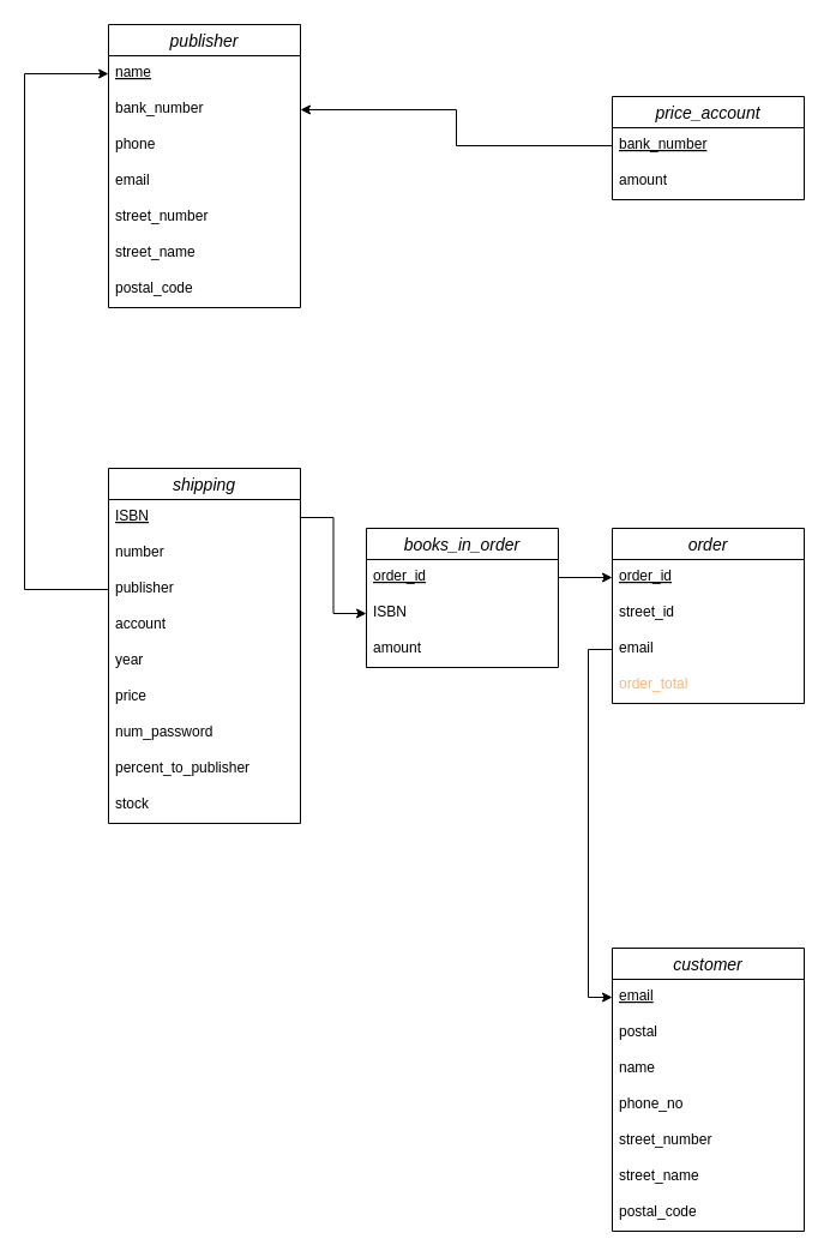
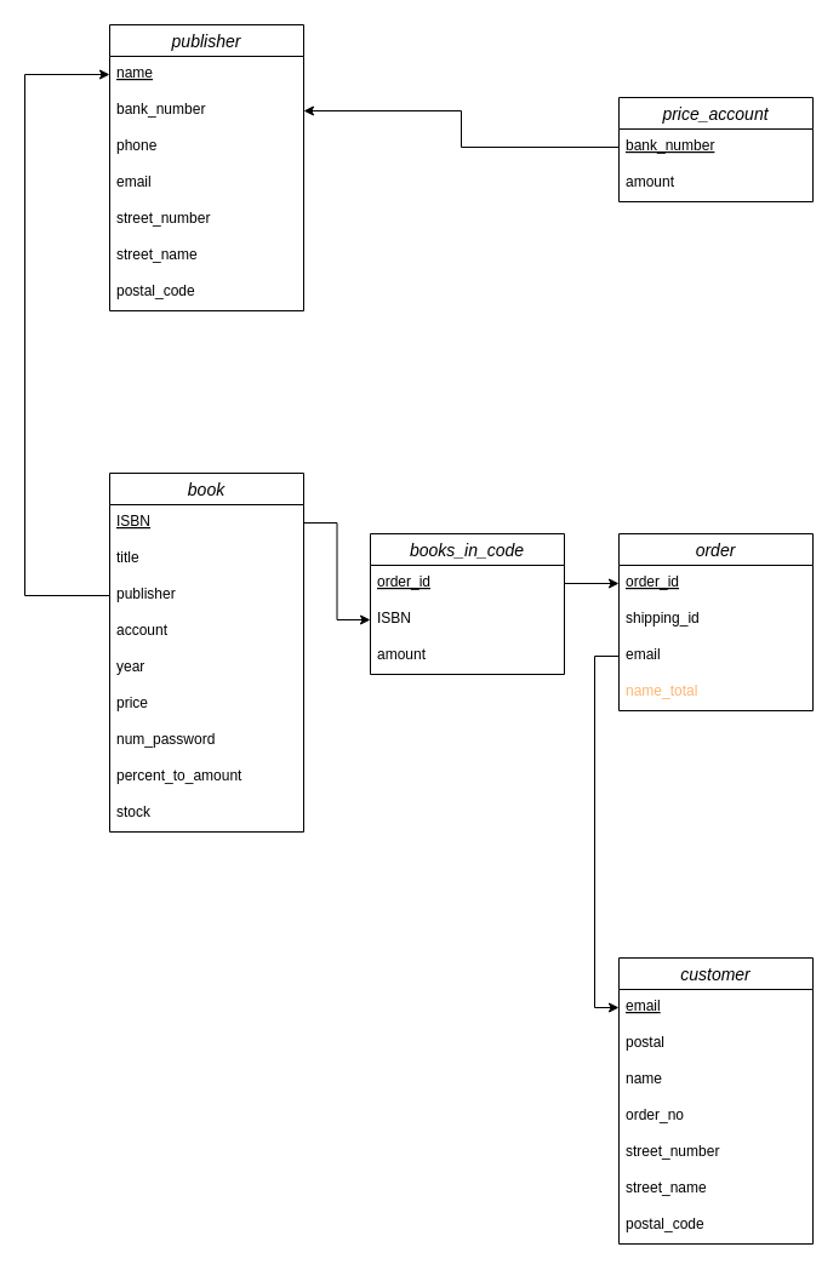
- <mxCell id="7" value="shipping" style="swimlane;fontStyle=2;childLayout=stackLayout;horizontal=1;startSize=26;horizontalStack=0;resizeParent=1;resizeParentMax=0;resizeLast=0;collapsible=1;marginBottom=0;align=center;fontSize=14;" vertex="1" parent="1"><mxGeometry x="90" y="390" width="160" height="296" as="geometry" /></mxCell>
+ <mxCell id="7" value="book" style="swimlane;fontStyle=2;childLayout=stackLayout;horizontal=1;startSize=26;horizontalStack=0;resizeParent=1;resizeParentMax=0;resizeLast=0;collapsible=1;marginBottom=0;align=center;fontSize=14;" vertex="1" parent="1"><mxGeometry x="90" y="390" width="160" height="296" as="geometry" /></mxCell>
- <mxCell id="36" value="books_in_order" style="swimlane;fontStyle=2;childLayout=stackLayout;horizontal=1;startSize=26;horizontalStack=0;resizeParent=1;resizeParentMax=0;resizeLast=0;collapsible=1;marginBottom=0;align=center;fontSize=14;" vertex="1" parent="1"><mxGeometry x="305" y="440" width="160" height="116" as="geometry" /></mxCell>
+ <mxCell id="36" value="books_in_code" style="swimlane;fontStyle=2;childLayout=stackLayout;horizontal=1;startSize=26;horizontalStack=0;resizeParent=1;resizeParentMax=0;resizeLast=0;collapsible=1;marginBottom=0;align=center;fontSize=14;" vertex="1" parent="1"><mxGeometry x="305" y="440" width="160" height="116" as="geometry" /></mxCell>
- <mxCell id="9" value="number" style="text;strokeColor=none;fillColor=none;spacingLeft=4;spacingRight=4;overflow=hidden;rotatable=0;points=[[0,0.5],[1,0.5]];portConstraint=eastwest;fontSize=12;" vertex="1" parent="7"><mxGeometry y="56" width="160" height="30" as="geometry" /></mxCell>
+ <mxCell id="9" value="title" style="text;strokeColor=none;fillColor=none;spacingLeft=4;spacingRight=4;overflow=hidden;rotatable=0;points=[[0,0.5],[1,0.5]];portConstraint=eastwest;fontSize=12;" vertex="1" parent="7"><mxGeometry y="56" width="160" height="30" as="geometry" /></mxCell>
- <mxCell id="4" value="street_id" style="text;strokeColor=none;fillColor=none;spacingLeft=4;spacingRight=4;overflow=hidden;rotatable=0;points=[[0,0.5],[1,0.5]];portConstraint=eastwest;fontSize=12;" vertex="1" parent="2"><mxGeometry y="56" width="160" height="30" as="geometry" /></mxCell>
+ <mxCell id="4" value="shipping_id" style="text;strokeColor=none;fillColor=none;spacingLeft=4;spacingRight=4;overflow=hidden;rotatable=0;points=[[0,0.5],[1,0.5]];portConstraint=eastwest;fontSize=12;" vertex="1" parent="2"><mxGeometry y="56" width="160" height="30" as="geometry" /></mxCell>
- <mxCell id="6" value="order_total" style="text;strokeColor=none;fillColor=none;spacingLeft=4;spacingRight=4;overflow=hidden;rotatable=0;points=[[0,0.5],[1,0.5]];portConstraint=eastwest;fontSize=12;fontColor=#FFB570;" vertex="1" parent="2"><mxGeometry y="116" width="160" height="30" as="geometry" /></mxCell>
+ <mxCell id="6" value="name_total" style="text;strokeColor=none;fillColor=none;spacingLeft=4;spacingRight=4;overflow=hidden;rotatable=0;points=[[0,0.5],[1,0.5]];portConstraint=eastwest;fontSize=12;fontColor=#FFB570;" vertex="1" parent="2"><mxGeometry y="116" width="160" height="30" as="geometry" /></mxCell>
- <mxCell id="15" value="percent_to_publisher" style="text;strokeColor=none;fillColor=none;spacingLeft=4;spacingRight=4;overflow=hidden;rotatable=0;points=[[0,0.5],[1,0.5]];portConstraint=eastwest;fontSize=12;" vertex="1" parent="7"><mxGeometry y="236" width="160" height="30" as="geometry" /></mxCell>
+ <mxCell id="15" value="percent_to_amount" style="text;strokeColor=none;fillColor=none;spacingLeft=4;spacingRight=4;overflow=hidden;rotatable=0;points=[[0,0.5],[1,0.5]];portConstraint=eastwest;fontSize=12;" vertex="1" parent="7"><mxGeometry y="236" width="160" height="30" as="geometry" /></mxCell>
- <mxCell id="32" value="phone_no" style="text;strokeColor=none;fillColor=none;spacingLeft=4;spacingRight=4;overflow=hidden;rotatable=0;points=[[0,0.5],[1,0.5]];portConstraint=eastwest;fontSize=12;" vertex="1" parent="28"><mxGeometry y="116" width="160" height="30" as="geometry" /></mxCell>
+ <mxCell id="32" value="order_no" style="text;strokeColor=none;fillColor=none;spacingLeft=4;spacingRight=4;overflow=hidden;rotatable=0;points=[[0,0.5],[1,0.5]];portConstraint=eastwest;fontSize=12;" vertex="1" parent="28"><mxGeometry y="116" width="160" height="30" as="geometry" /></mxCell>
